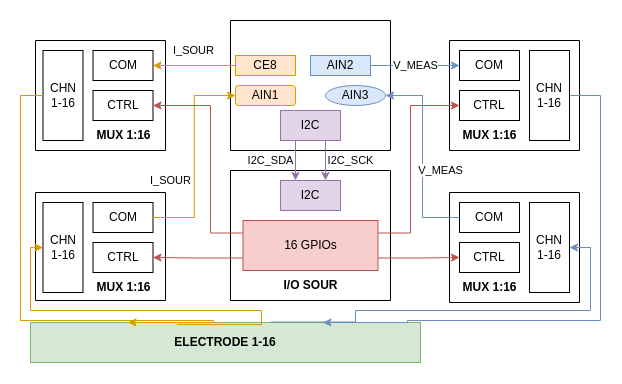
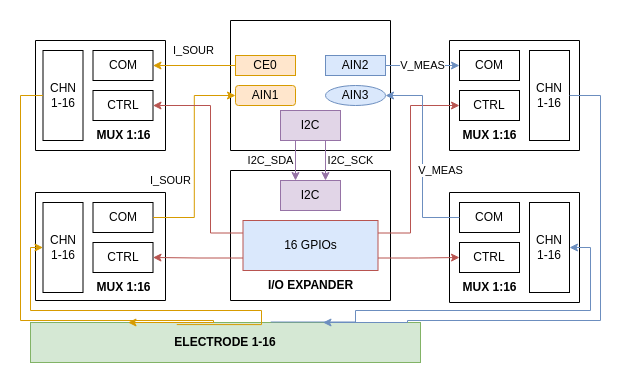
- <mxCell id="4" value="CE8" style="rounded=0;whiteSpace=wrap;html=1;fillColor=#ffe6cc;strokeColor=#d79b00;" vertex="1" parent="2"><mxGeometry x="5" y="35" width="60" height="20" as="geometry" /></mxCell>
+ <mxCell id="4" value="CE0" style="rounded=0;whiteSpace=wrap;html=1;fillColor=#ffe6cc;strokeColor=#d79b00;" vertex="1" parent="2"><mxGeometry x="5" y="35" width="60" height="20" as="geometry" /></mxCell>
- <mxCell id="6" value="AIN2" style="rounded=0;whiteSpace=wrap;html=1;fillColor=#dae8fc;strokeColor=#6c8ebf;" vertex="1" parent="2"><mxGeometry x="80" y="35" width="60" height="20" as="geometry" /></mxCell>
+ <mxCell id="6" value="AIN2" style="rounded=0;whiteSpace=wrap;html=1;fillColor=#dae8fc;strokeColor=#6c8ebf;" vertex="1" parent="2"><mxGeometry x="95" y="35" width="60" height="20" as="geometry" /></mxCell>
- <mxCell id="11" value="16 GPIOs" style="rounded=0;whiteSpace=wrap;html=1;fillColor=#f8cecc;strokeColor=#b85450;" vertex="1" parent="8"><mxGeometry x="12.5" y="50" width="135" height="50" as="geometry" /></mxCell>
+ <mxCell id="11" value="16 GPIOs" style="rounded=0;whiteSpace=wrap;html=1;fillColor=#dae8fc;strokeColor=#b85450;" vertex="1" parent="8"><mxGeometry x="12.5" y="50" width="135" height="50" as="geometry" /></mxCell>
- <mxCell id="9" value="&lt;b&gt;I/O SOUR&lt;/b&gt;" style="text;html=1;align=center;verticalAlign=middle;resizable=0;points=[];autosize=1;strokeColor=none;fillColor=none;" vertex="1" parent="8"><mxGeometry x="25" y="100" width="110" height="30" as="geometry" /></mxCell>
+ <mxCell id="9" value="&lt;b&gt;I/O EXPANDER&lt;/b&gt;" style="text;html=1;align=center;verticalAlign=middle;resizable=0;points=[];autosize=1;strokeColor=none;fillColor=none;" vertex="1" parent="8"><mxGeometry x="25" y="100" width="110" height="30" as="geometry" /></mxCell>
